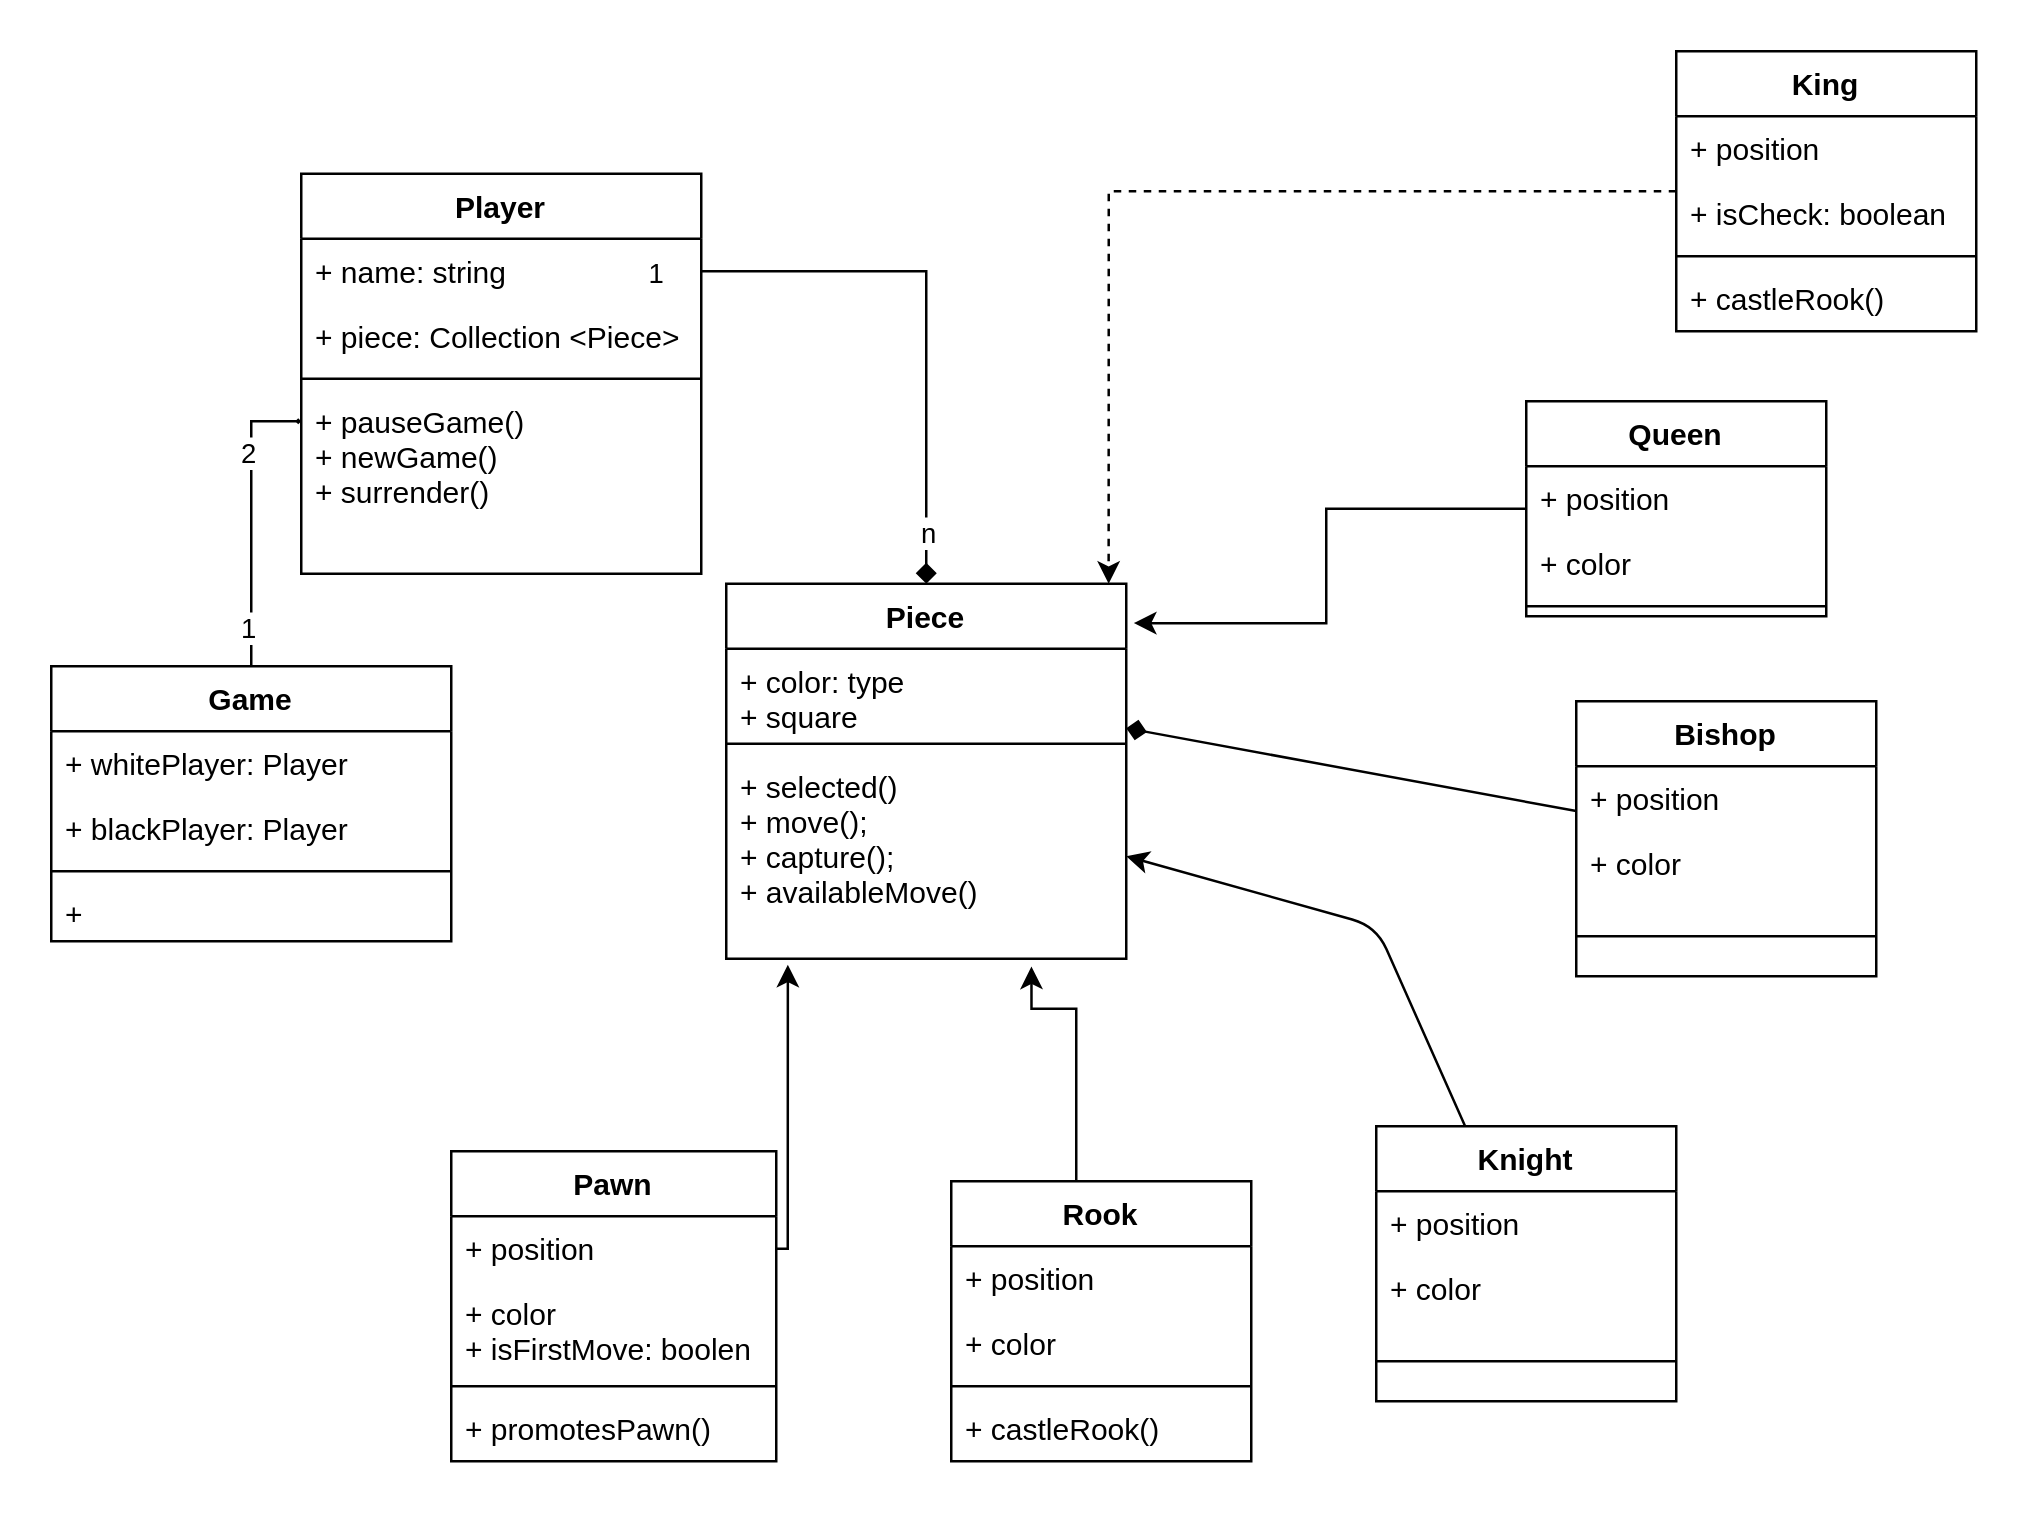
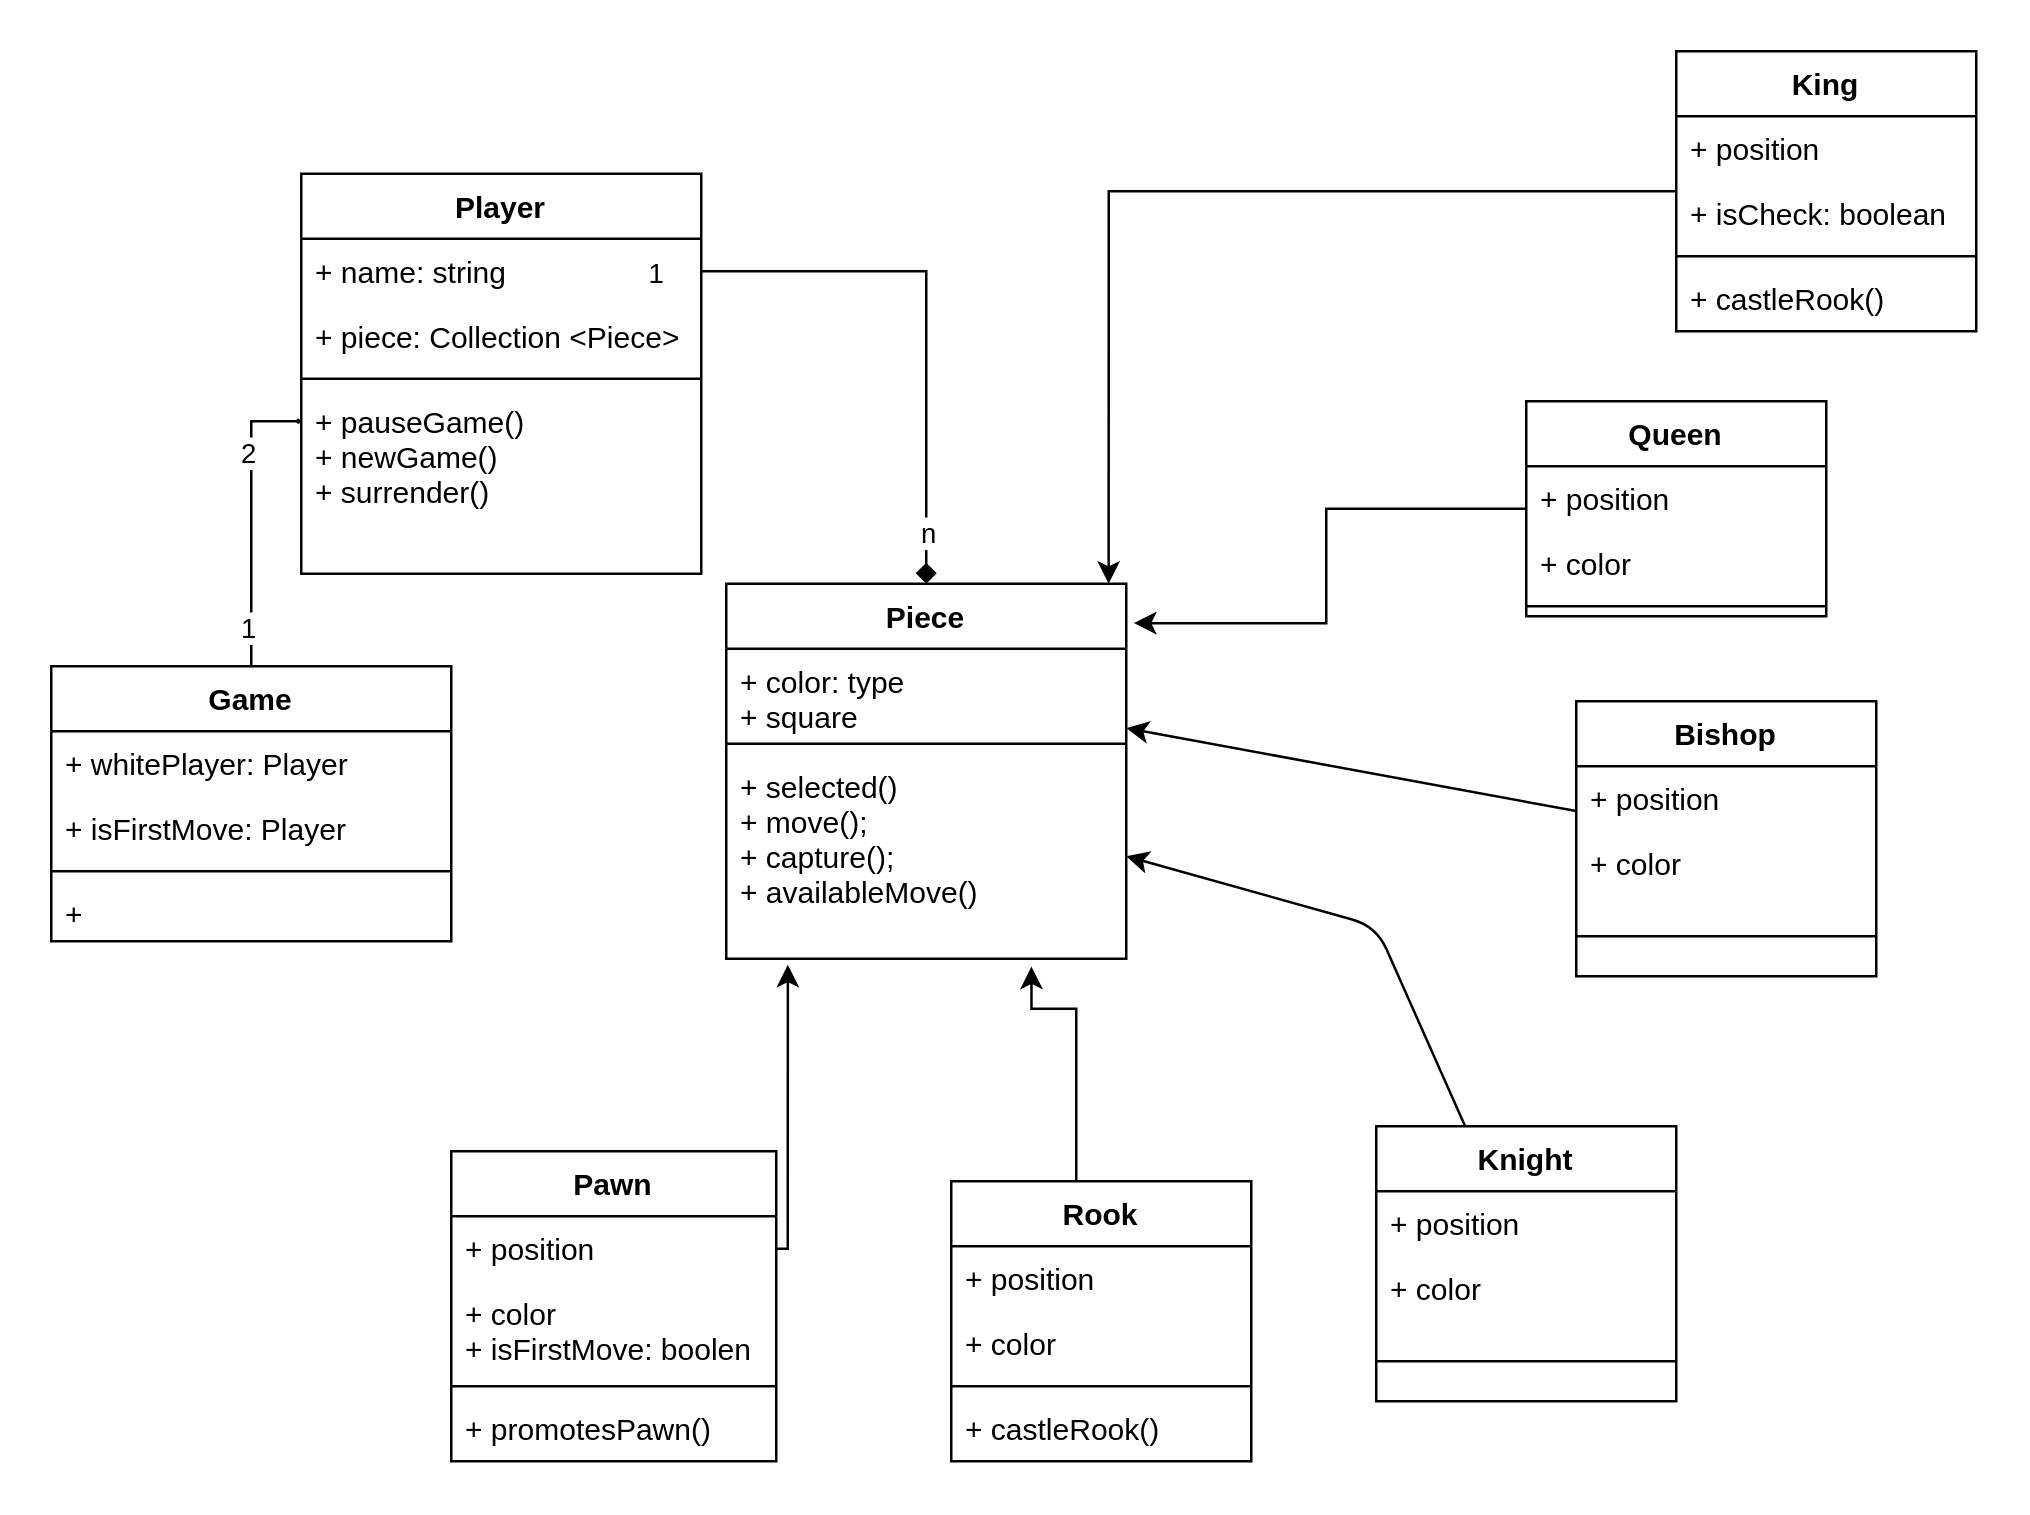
- <mxCell id="28" style="edgeStyle=orthogonalEdgeStyle;rounded=0;orthogonalLoop=1;jettySize=auto;html=1;entryX=0.956;entryY=0;entryDx=0;entryDy=0;entryPerimeter=0;dashed=1;" edge="1" parent="1" source="29" target="2"><mxGeometry relative="1" as="geometry" /></mxCell>
+ <mxCell id="28" style="edgeStyle=orthogonalEdgeStyle;rounded=0;orthogonalLoop=1;jettySize=auto;html=1;entryX=0.956;entryY=0;entryDx=0;entryDy=0;entryPerimeter=0;" edge="1" parent="1" source="29" target="2"><mxGeometry relative="1" as="geometry" /></mxCell>
- <mxCell id="18" style="edgeStyle=none;html=1;endArrow=diamond;" edge="1" parent="1" source="19" target="3"><mxGeometry relative="1" as="geometry" /></mxCell>
+ <mxCell id="18" style="edgeStyle=none;html=1;" edge="1" parent="1" source="19" target="3"><mxGeometry relative="1" as="geometry" /></mxCell>
- <mxCell id="47" value="+ blackPlayer: Player" style="text;strokeColor=none;fillColor=none;align=left;verticalAlign=top;spacingLeft=4;spacingRight=4;overflow=hidden;rotatable=0;points=[[0,0.5],[1,0.5]];portConstraint=eastwest;" vertex="1" parent="45"><mxGeometry y="52" width="160" height="26" as="geometry" /></mxCell>
+ <mxCell id="47" value="+ isFirstMove: Player" style="text;strokeColor=none;fillColor=none;align=left;verticalAlign=top;spacingLeft=4;spacingRight=4;overflow=hidden;rotatable=0;points=[[0,0.5],[1,0.5]];portConstraint=eastwest;" vertex="1" parent="45"><mxGeometry y="52" width="160" height="26" as="geometry" /></mxCell>
